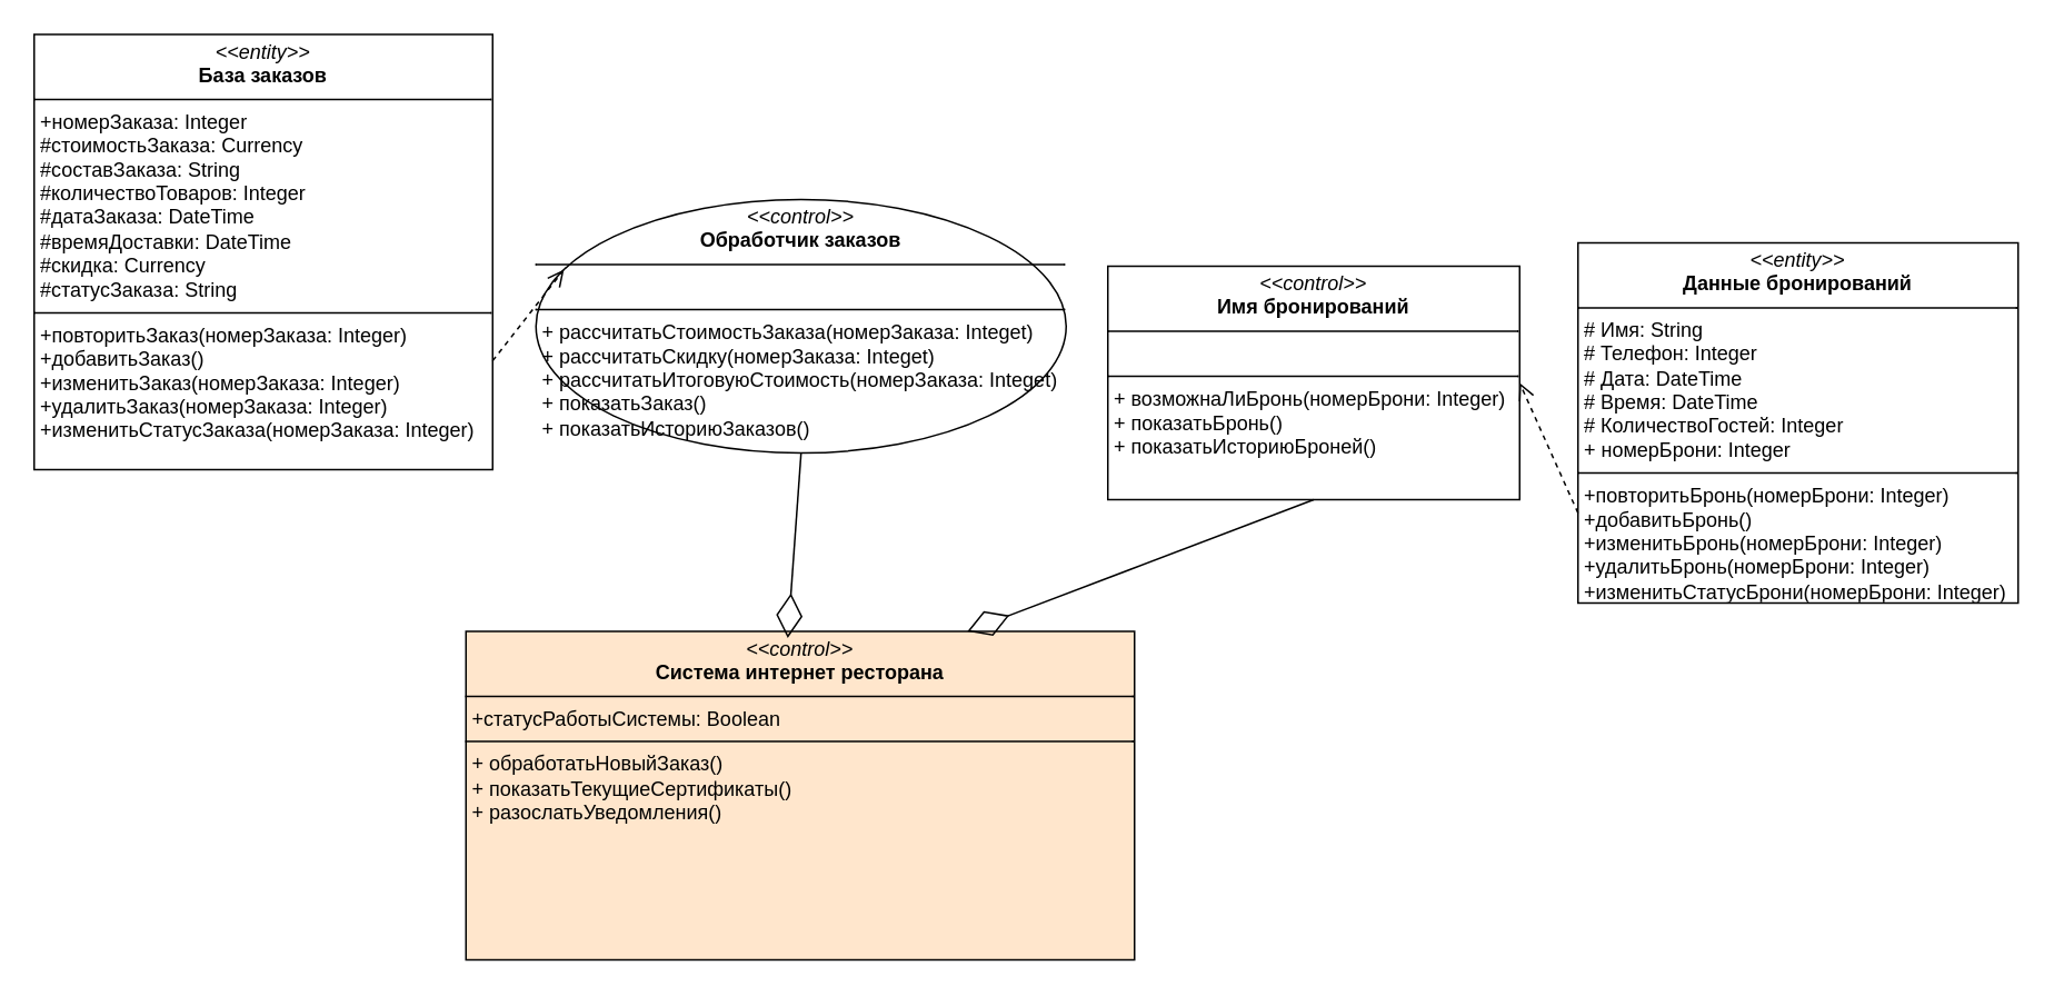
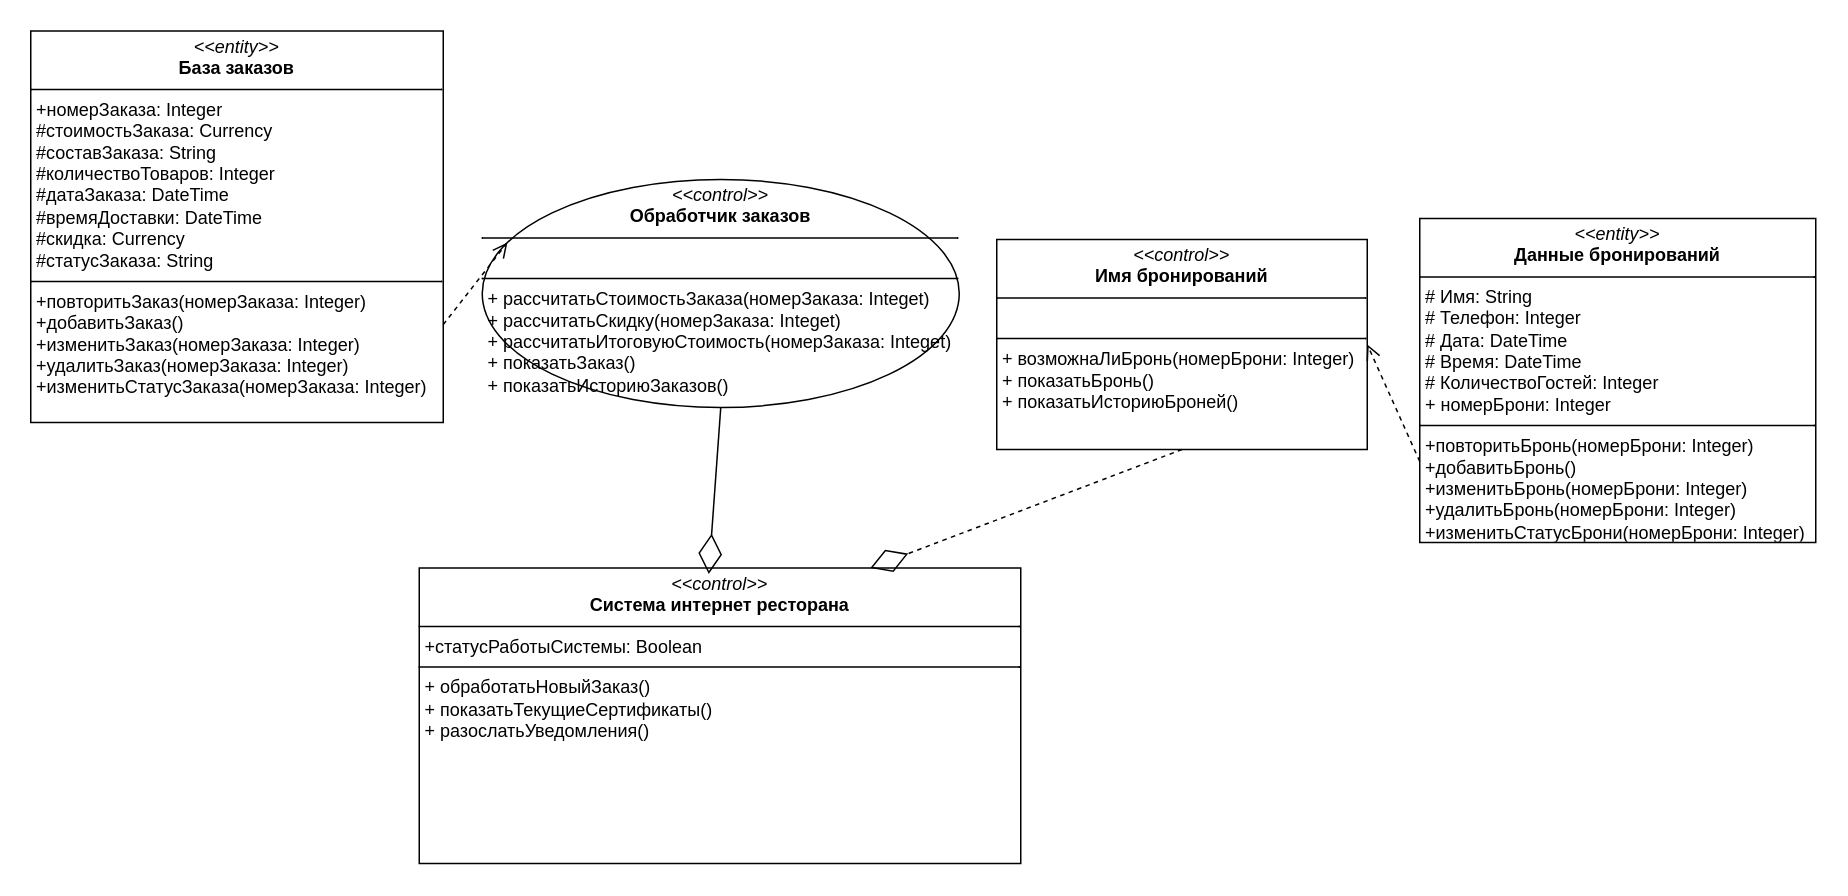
- <mxCell id="9" value="" style="endArrow=diamondThin;endFill=0;endSize=24;html=1;rounded=0;fontSize=12;curved=1;exitX=0.5;exitY=1;exitDx=0;exitDy=0;entryX=0.75;entryY=0;entryDx=0;entryDy=0;" edge="1" parent="1" source="8" target="2"><mxGeometry width="160" relative="1" as="geometry"><mxPoint x="478" y="281" as="sourcePoint" /><mxPoint x="482" y="392" as="targetPoint" /></mxGeometry></mxCell>
+ <mxCell id="9" value="" style="endArrow=diamondThin;endFill=0;endSize=24;html=1;rounded=0;fontSize=12;curved=1;exitX=0.5;exitY=1;exitDx=0;exitDy=0;entryX=0.75;entryY=0;entryDx=0;entryDy=0;dashed=1;" edge="1" parent="1" source="8" target="2"><mxGeometry width="160" relative="1" as="geometry"><mxPoint x="478" y="281" as="sourcePoint" /><mxPoint x="482" y="392" as="targetPoint" /></mxGeometry></mxCell>
- <mxCell id="2" value="&lt;p style=&quot;margin:0px;margin-top:4px;text-align:center;&quot;&gt;&lt;i&gt;&amp;lt;&amp;lt;сontrol&amp;gt;&amp;gt;&lt;/i&gt;&lt;br&gt;&lt;b&gt;Система интернет ресторана&lt;/b&gt;&lt;/p&gt;&lt;hr size=&quot;1&quot; style=&quot;border-style:solid;&quot;&gt;&lt;p style=&quot;margin:0px;margin-left:4px;&quot;&gt;+статусРаботыСистемы: Boolean&lt;/p&gt;&lt;hr size=&quot;1&quot; style=&quot;border-style:solid;&quot;&gt;&lt;p style=&quot;margin:0px;margin-left:4px;&quot;&gt;+ обработатьНовыйЗаказ()&lt;/p&gt;&lt;p style=&quot;margin:0px;margin-left:4px;&quot;&gt;+ показатьТекущиеСертификаты()&lt;/p&gt;&lt;p style=&quot;margin:0px;margin-left:4px;&quot;&gt;&lt;span style=&quot;background-color: transparent; color: light-dark(rgb(0, 0, 0), rgb(255, 255, 255));&quot;&gt;+ разослатьУведомления()&lt;/span&gt;&lt;/p&gt;" style="verticalAlign=top;align=left;overflow=fill;html=1;whiteSpace=wrap;fillColor=#ffe6cc;" vertex="1" parent="1"><mxGeometry x="279" y="378" width="401" height="197" as="geometry" /></mxCell>
+ <mxCell id="2" value="&lt;p style=&quot;margin:0px;margin-top:4px;text-align:center;&quot;&gt;&lt;i&gt;&amp;lt;&amp;lt;сontrol&amp;gt;&amp;gt;&lt;/i&gt;&lt;br&gt;&lt;b&gt;Система интернет ресторана&lt;/b&gt;&lt;/p&gt;&lt;hr size=&quot;1&quot; style=&quot;border-style:solid;&quot;&gt;&lt;p style=&quot;margin:0px;margin-left:4px;&quot;&gt;+статусРаботыСистемы: Boolean&lt;/p&gt;&lt;hr size=&quot;1&quot; style=&quot;border-style:solid;&quot;&gt;&lt;p style=&quot;margin:0px;margin-left:4px;&quot;&gt;+ обработатьНовыйЗаказ()&lt;/p&gt;&lt;p style=&quot;margin:0px;margin-left:4px;&quot;&gt;+ показатьТекущиеСертификаты()&lt;/p&gt;&lt;p style=&quot;margin:0px;margin-left:4px;&quot;&gt;&lt;span style=&quot;background-color: transparent; color: light-dark(rgb(0, 0, 0), rgb(255, 255, 255));&quot;&gt;+ разослатьУведомления()&lt;/span&gt;&lt;/p&gt;" style="verticalAlign=top;align=left;overflow=fill;html=1;whiteSpace=wrap;" vertex="1" parent="1"><mxGeometry x="279" y="378" width="401" height="197" as="geometry" /></mxCell>
